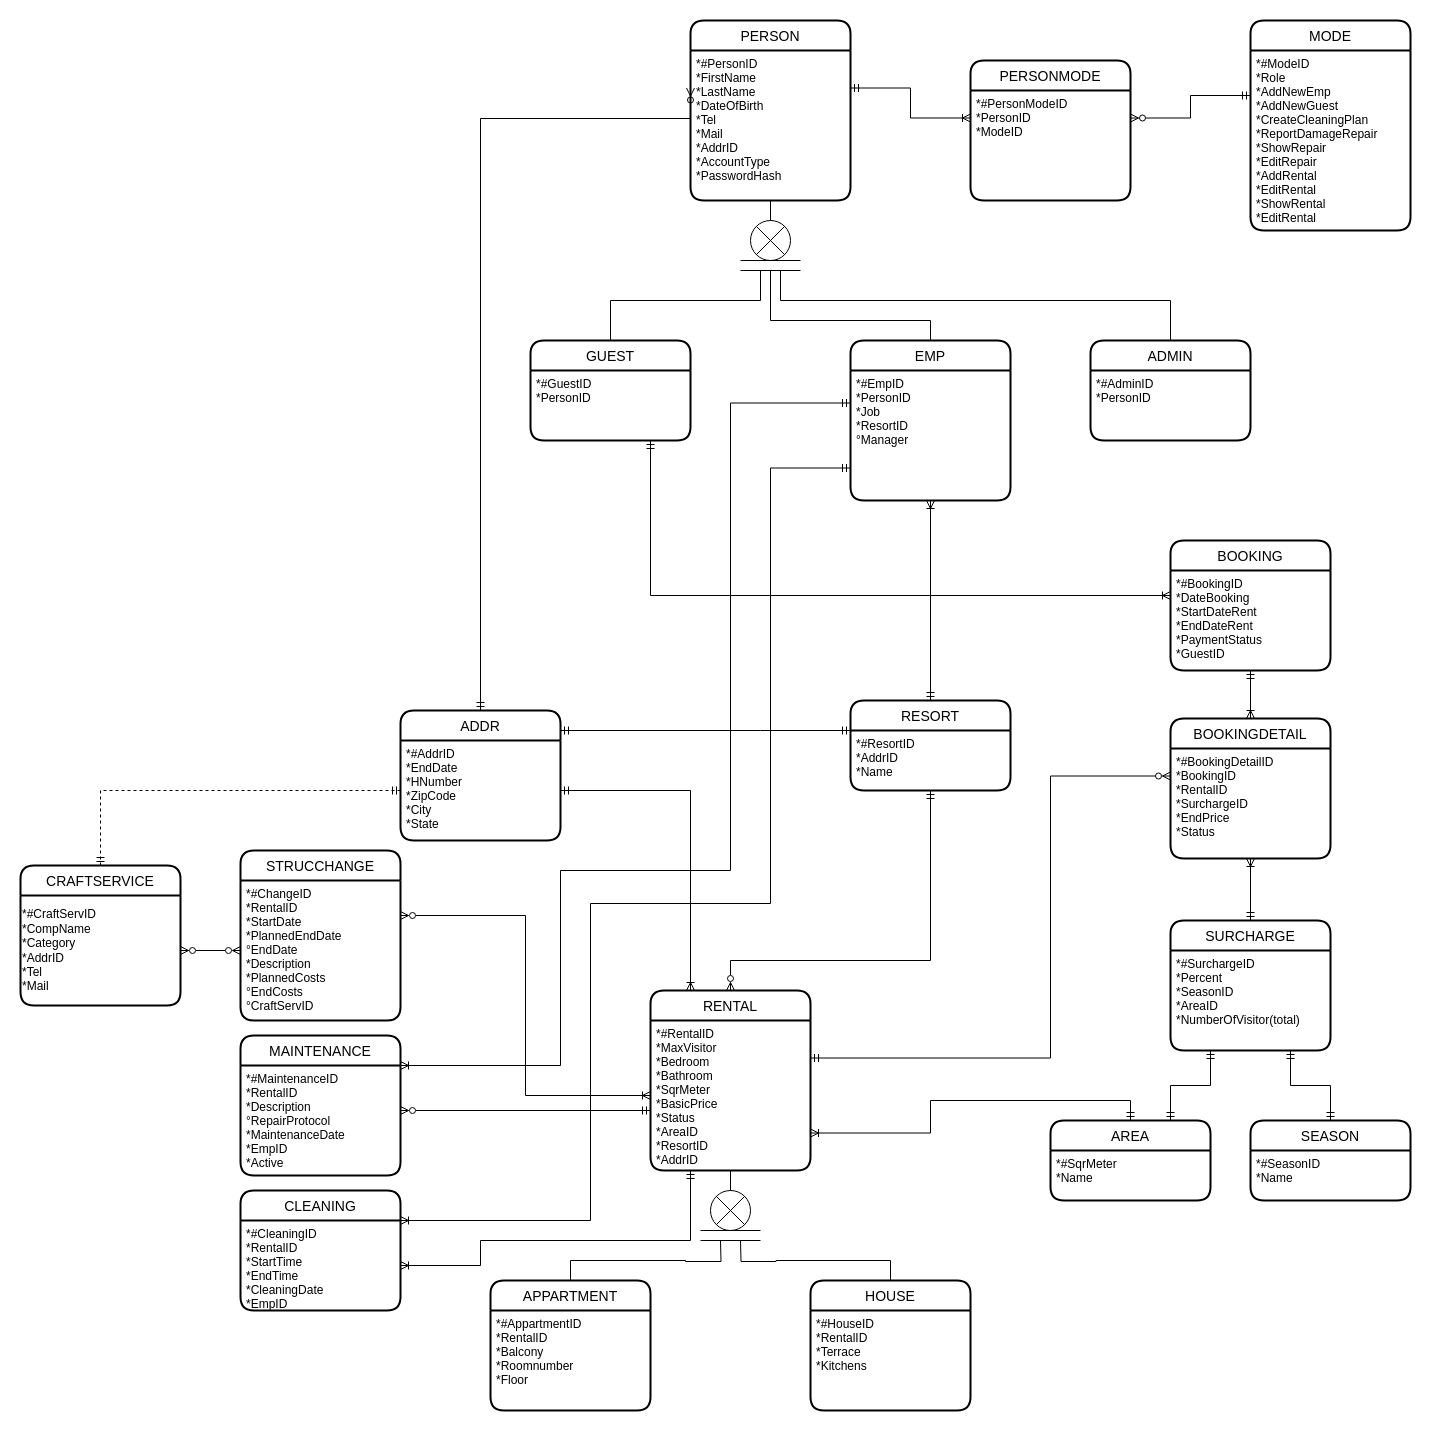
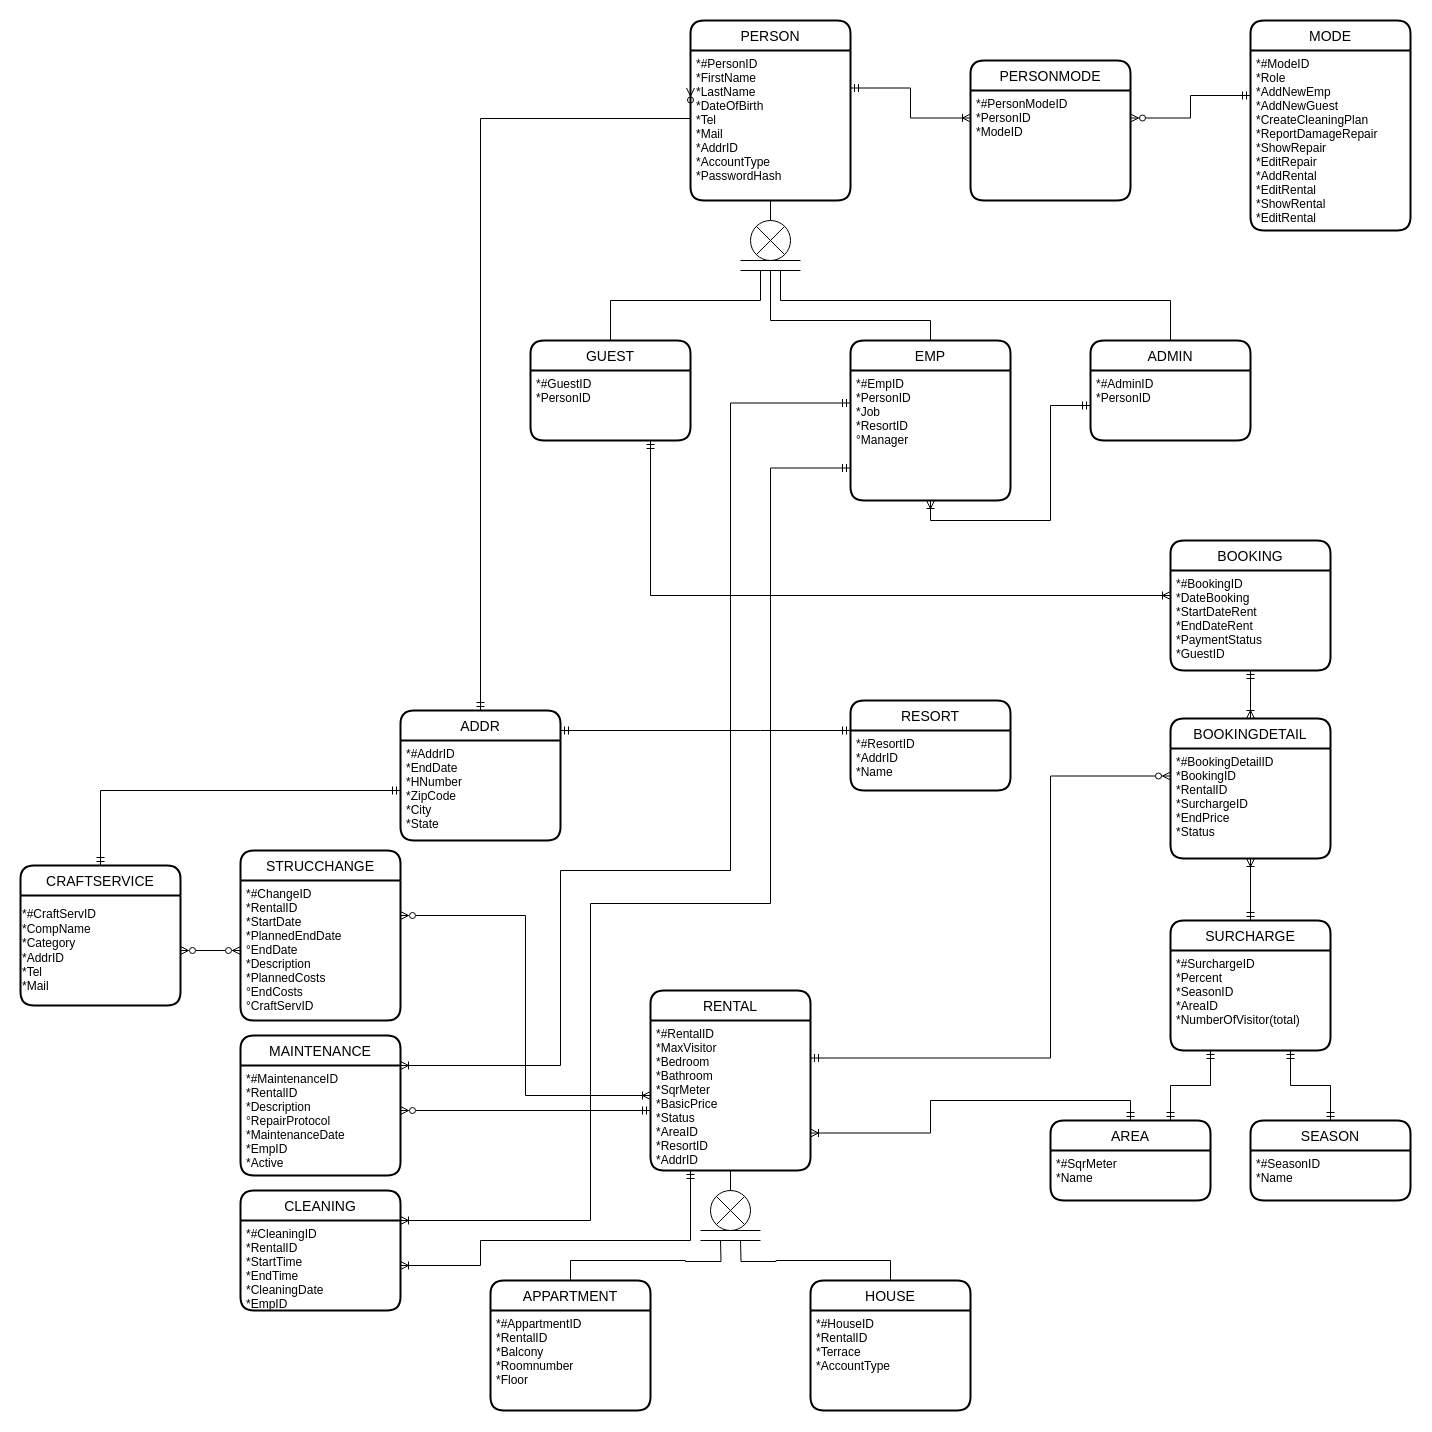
- <mxCell id="7" style="edgeStyle=orthogonalEdgeStyle;rounded=0;orthogonalLoop=1;jettySize=auto;html=1;exitX=0.5;exitY=1;exitDx=0;exitDy=0;entryX=0.5;entryY=0;entryDx=0;entryDy=0;startArrow=ERoneToMany;startFill=0;endArrow=ERmandOne;endFill=0;" parent="1" source="59" target="5" edge="1"><mxGeometry relative="1" as="geometry" /></mxCell>
+ <mxCell id="7" style="edgeStyle=orthogonalEdgeStyle;rounded=0;orthogonalLoop=1;jettySize=auto;html=1;exitX=0.5;exitY=1;exitDx=0;exitDy=0;startArrow=ERoneToMany;startFill=0;endArrow=ERmandOne;endFill=0;" parent="1" source="59" target="73" edge="1"><mxGeometry relative="1" as="geometry" /></mxCell>
- <mxCell id="52" style="edgeStyle=orthogonalEdgeStyle;rounded=0;orthogonalLoop=1;jettySize=auto;html=1;entryX=0;entryY=0.5;entryDx=0;entryDy=0;startArrow=ERmandOne;startFill=0;endArrow=ERmandOne;endFill=0;exitX=0.5;exitY=0;exitDx=0;exitDy=0;dashed=1;" parent="1" source="53" target="3" edge="1"><mxGeometry relative="1" as="geometry"><mxPoint x="210" y="970" as="sourcePoint" /><Array as="points"><mxPoint x="100" y="790" /></Array></mxGeometry></mxCell>
+ <mxCell id="52" style="edgeStyle=orthogonalEdgeStyle;rounded=0;orthogonalLoop=1;jettySize=auto;html=1;entryX=0;entryY=0.5;entryDx=0;entryDy=0;startArrow=ERmandOne;startFill=0;endArrow=ERmandOne;endFill=0;exitX=0.5;exitY=0;exitDx=0;exitDy=0;" parent="1" source="53" target="3" edge="1"><mxGeometry relative="1" as="geometry"><mxPoint x="210" y="970" as="sourcePoint" /><Array as="points"><mxPoint x="100" y="790" /></Array></mxGeometry></mxCell>
- <mxCell id="10" style="edgeStyle=orthogonalEdgeStyle;rounded=0;orthogonalLoop=1;jettySize=auto;html=1;exitX=0.25;exitY=0;exitDx=0;exitDy=0;entryX=1;entryY=0.5;entryDx=0;entryDy=0;startArrow=ERoneToMany;startFill=0;endArrow=ERmandOne;endFill=0;" parent="1" source="8" target="3" edge="1"><mxGeometry relative="1" as="geometry"><Array as="points"><mxPoint x="690" y="790" /></Array></mxGeometry></mxCell>
- <mxCell id="4" style="edgeStyle=orthogonalEdgeStyle;rounded=0;orthogonalLoop=1;jettySize=auto;html=1;exitX=0.5;exitY=1;exitDx=0;exitDy=0;startArrow=ERmandOne;startFill=0;endArrow=ERzeroToMany;endFill=0;entryX=0.5;entryY=0;entryDx=0;entryDy=0;" parent="1" source="5" target="8" edge="1"><mxGeometry relative="1" as="geometry"><mxPoint x="910" y="960" as="targetPoint" /><Array as="points"><mxPoint x="930" y="960" /><mxPoint x="730" y="960" /></Array></mxGeometry></mxCell>
- <mxCell id="16" value="*#HouseID&#10;*RentalID&#10;*Terrace&#10;*Kitchens&#10;" style="align=left;strokeColor=none;fillColor=none;spacingLeft=4;fontSize=12;verticalAlign=top;resizable=0;rotatable=0;part=1;" parent="15" vertex="1"><mxGeometry y="30" width="160" height="100" as="geometry" /></mxCell>
+ <mxCell id="16" value="*#HouseID&#10;*RentalID&#10;*Terrace&#10;*AccountType&#10;" style="align=left;strokeColor=none;fillColor=none;spacingLeft=4;fontSize=12;verticalAlign=top;resizable=0;rotatable=0;part=1;" parent="15" vertex="1"><mxGeometry y="30" width="160" height="100" as="geometry" /></mxCell>
